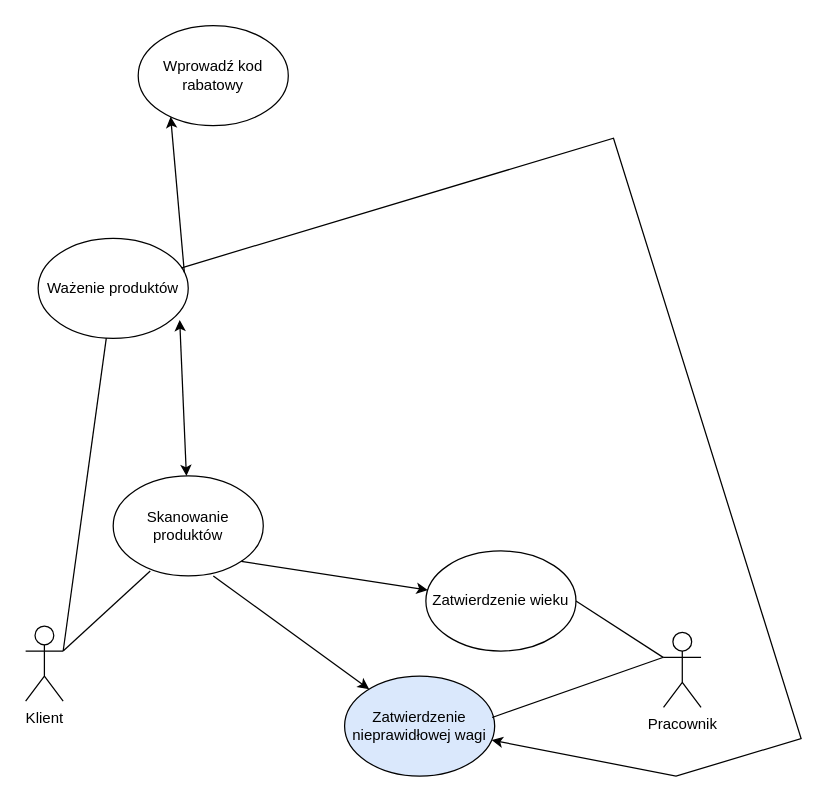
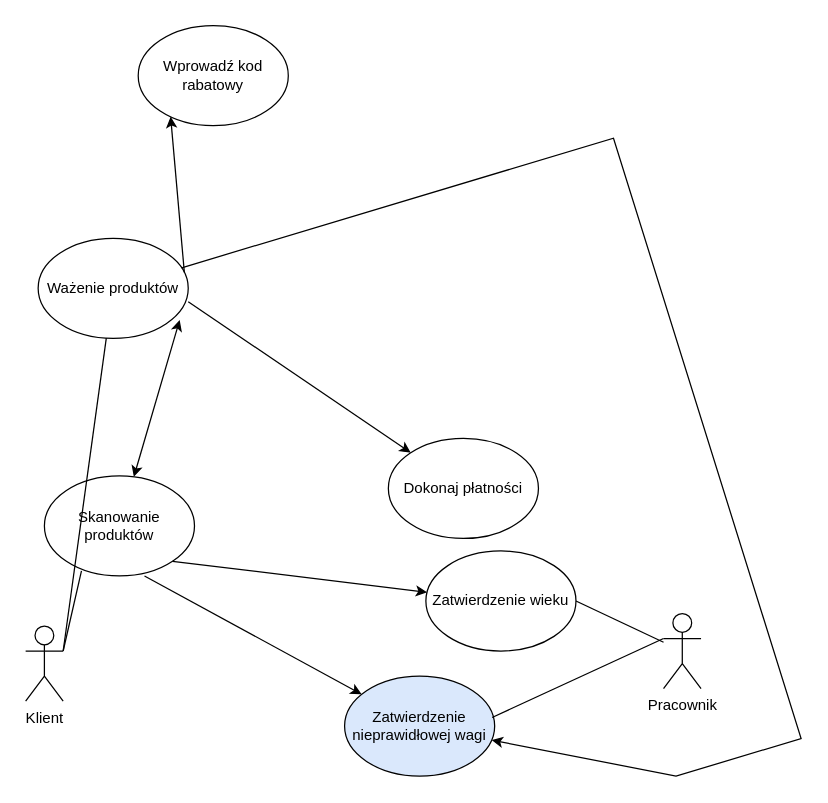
+ <mxCell id="18" value="" style="endArrow=classic;html=1;rounded=0;exitX=1;exitY=0.634;exitDx=0;exitDy=0;exitPerimeter=0;" edge="1" parent="1" source="5" target="7"><mxGeometry width="50" height="50" relative="1" as="geometry"><mxPoint x="150" y="370" as="sourcePoint" /><mxPoint x="200" y="320" as="targetPoint" /></mxGeometry></mxCell>
+ <mxCell id="7" value="Dokonaj płatności" style="ellipse;whiteSpace=wrap;html=1;" vertex="1" parent="1"><mxGeometry x="310" y="350" width="120" height="80" as="geometry" /></mxCell>
- <mxCell id="4" value="Skanowanie produktów" style="ellipse;whiteSpace=wrap;html=1;" vertex="1" parent="1"><mxGeometry x="90" y="380" width="120" height="80" as="geometry" /></mxCell>
+ <mxCell id="4" value="Skanowanie produktów" style="ellipse;whiteSpace=wrap;html=1;" vertex="1" parent="1"><mxGeometry x="35" y="380" width="120" height="80" as="geometry" /></mxCell>
- <mxCell id="3" value="Pracownik" style="shape=umlActor;verticalLabelPosition=bottom;verticalAlign=top;html=1;outlineConnect=0;" vertex="1" parent="1"><mxGeometry x="530" y="505" width="30" height="60" as="geometry" /></mxCell>
+ <mxCell id="3" value="Pracownik" style="shape=umlActor;verticalLabelPosition=bottom;verticalAlign=top;html=1;outlineConnect=0;" vertex="1" parent="1"><mxGeometry x="530" y="490" width="30" height="60" as="geometry" /></mxCell>
